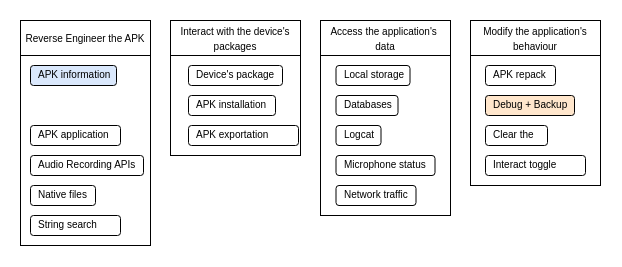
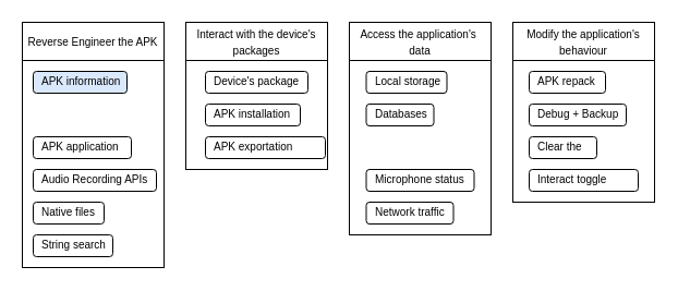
- <mxCell id="21" value="&lt;font style=&quot;font-size: 10px&quot;&gt;Debug + Backup&lt;/font&gt;" style="rounded=1;whiteSpace=wrap;html=1;fontSize=10;align=left;verticalAlign=middle;spacingLeft=6;spacingBottom=2;fillColor=#ffe6cc;" vertex="1" parent="1"><mxGeometry x="485" y="95" width="89" height="20" as="geometry" /></mxCell>
+ <mxCell id="21" value="&lt;font style=&quot;font-size: 10px&quot;&gt;Debug + Backup&lt;/font&gt;" style="rounded=1;whiteSpace=wrap;html=1;fontSize=10;align=left;verticalAlign=middle;spacingLeft=6;spacingBottom=2;" vertex="1" parent="1"><mxGeometry x="485" y="95" width="89" height="20" as="geometry" /></mxCell>
- <mxCell id="17" value="&lt;font style=&quot;font-size: 10px&quot;&gt;Logcat&lt;/font&gt;" style="rounded=1;whiteSpace=wrap;html=1;fontSize=10;align=left;verticalAlign=middle;spacingLeft=6;spacingBottom=2;" vertex="1" parent="1"><mxGeometry x="335.5" y="125" width="45" height="20" as="geometry" /></mxCell>
- <mxCell id="14" value="&lt;font style=&quot;font-size: 10px&quot;&gt;String search&lt;/font&gt;" style="rounded=1;whiteSpace=wrap;html=1;fontSize=10;align=left;verticalAlign=middle;spacingLeft=6;spacingBottom=2;" vertex="1" parent="1"><mxGeometry x="30" y="215" width="90" height="20" as="geometry" /></mxCell>
+ <mxCell id="14" value="&lt;font style=&quot;font-size: 10px&quot;&gt;String search&lt;/font&gt;" style="rounded=1;whiteSpace=wrap;html=1;fontSize=10;align=left;verticalAlign=middle;spacingLeft=6;spacingBottom=2;" vertex="1" parent="1"><mxGeometry x="30" y="215" width="73" height="20" as="geometry" /></mxCell>
